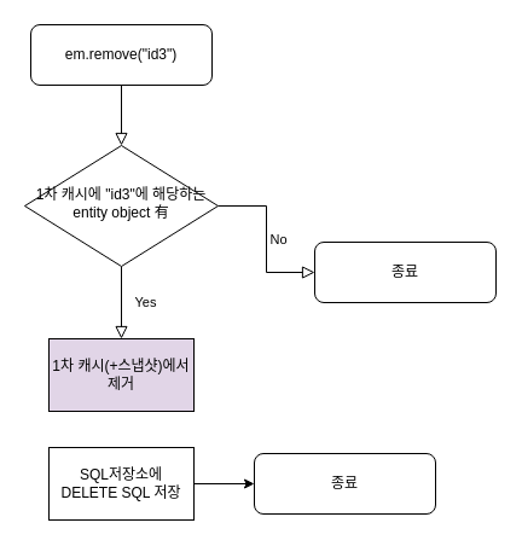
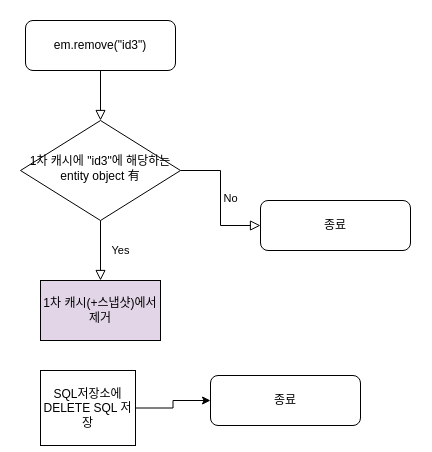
- <mxCell id="9" value="SQL저장소에 DELETE SQL 저장" style="rounded=0;whiteSpace=wrap;html=1;" parent="1" vertex="1"><mxGeometry x="40" y="370" width="120" height="60" as="geometry" /></mxCell>
+ <mxCell id="9" value="SQL저장소에 DELETE SQL 저장" style="rounded=0;whiteSpace=wrap;html=1;" parent="1" vertex="1"><mxGeometry x="40" y="370" width="95" height="75" as="geometry" /></mxCell>
